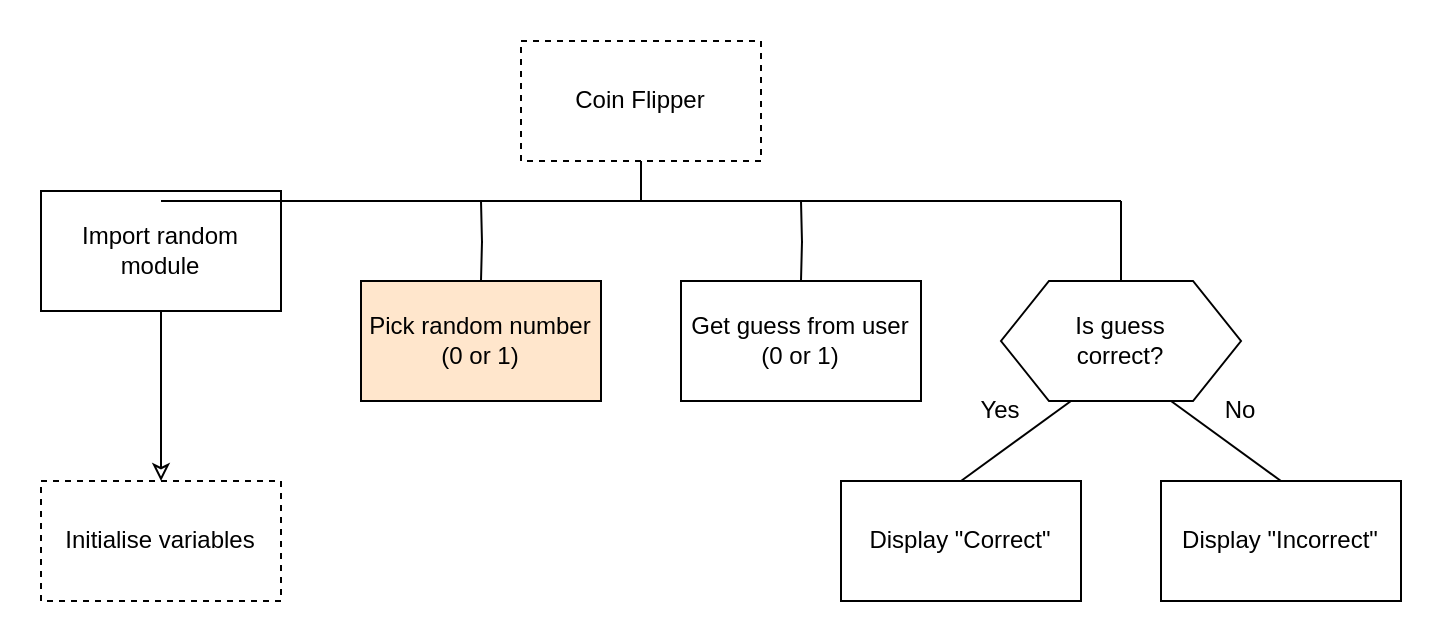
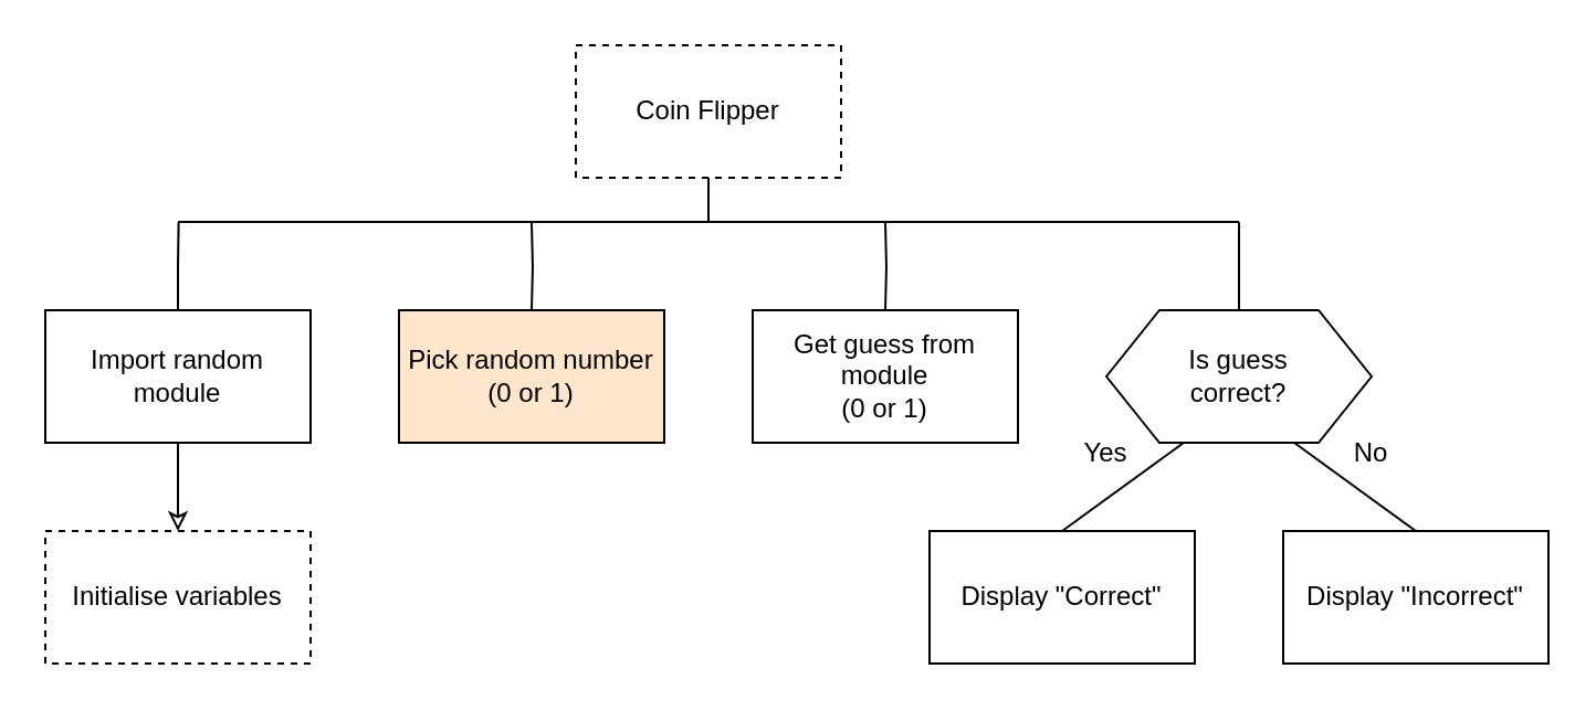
- <mxCell id="6" value="Import random module" style="rounded=0;whiteSpace=wrap;html=1;" parent="1" vertex="1"><mxGeometry x="20" y="95" width="120" height="60" as="geometry" /></mxCell>
+ <mxCell id="6" value="Import random module" style="rounded=0;whiteSpace=wrap;html=1;" parent="1" vertex="1"><mxGeometry x="20" y="140" width="120" height="60" as="geometry" /></mxCell>
- <mxCell id="11" value="Get guess from user&lt;br&gt;(0 or 1)" style="rounded=0;whiteSpace=wrap;html=1;" parent="1" vertex="1"><mxGeometry x="340" y="140" width="120" height="60" as="geometry" /></mxCell>
+ <mxCell id="11" value="Get guess from module&lt;br&gt;(0 or 1)" style="rounded=0;whiteSpace=wrap;html=1;" parent="1" vertex="1"><mxGeometry x="340" y="140" width="120" height="60" as="geometry" /></mxCell>
